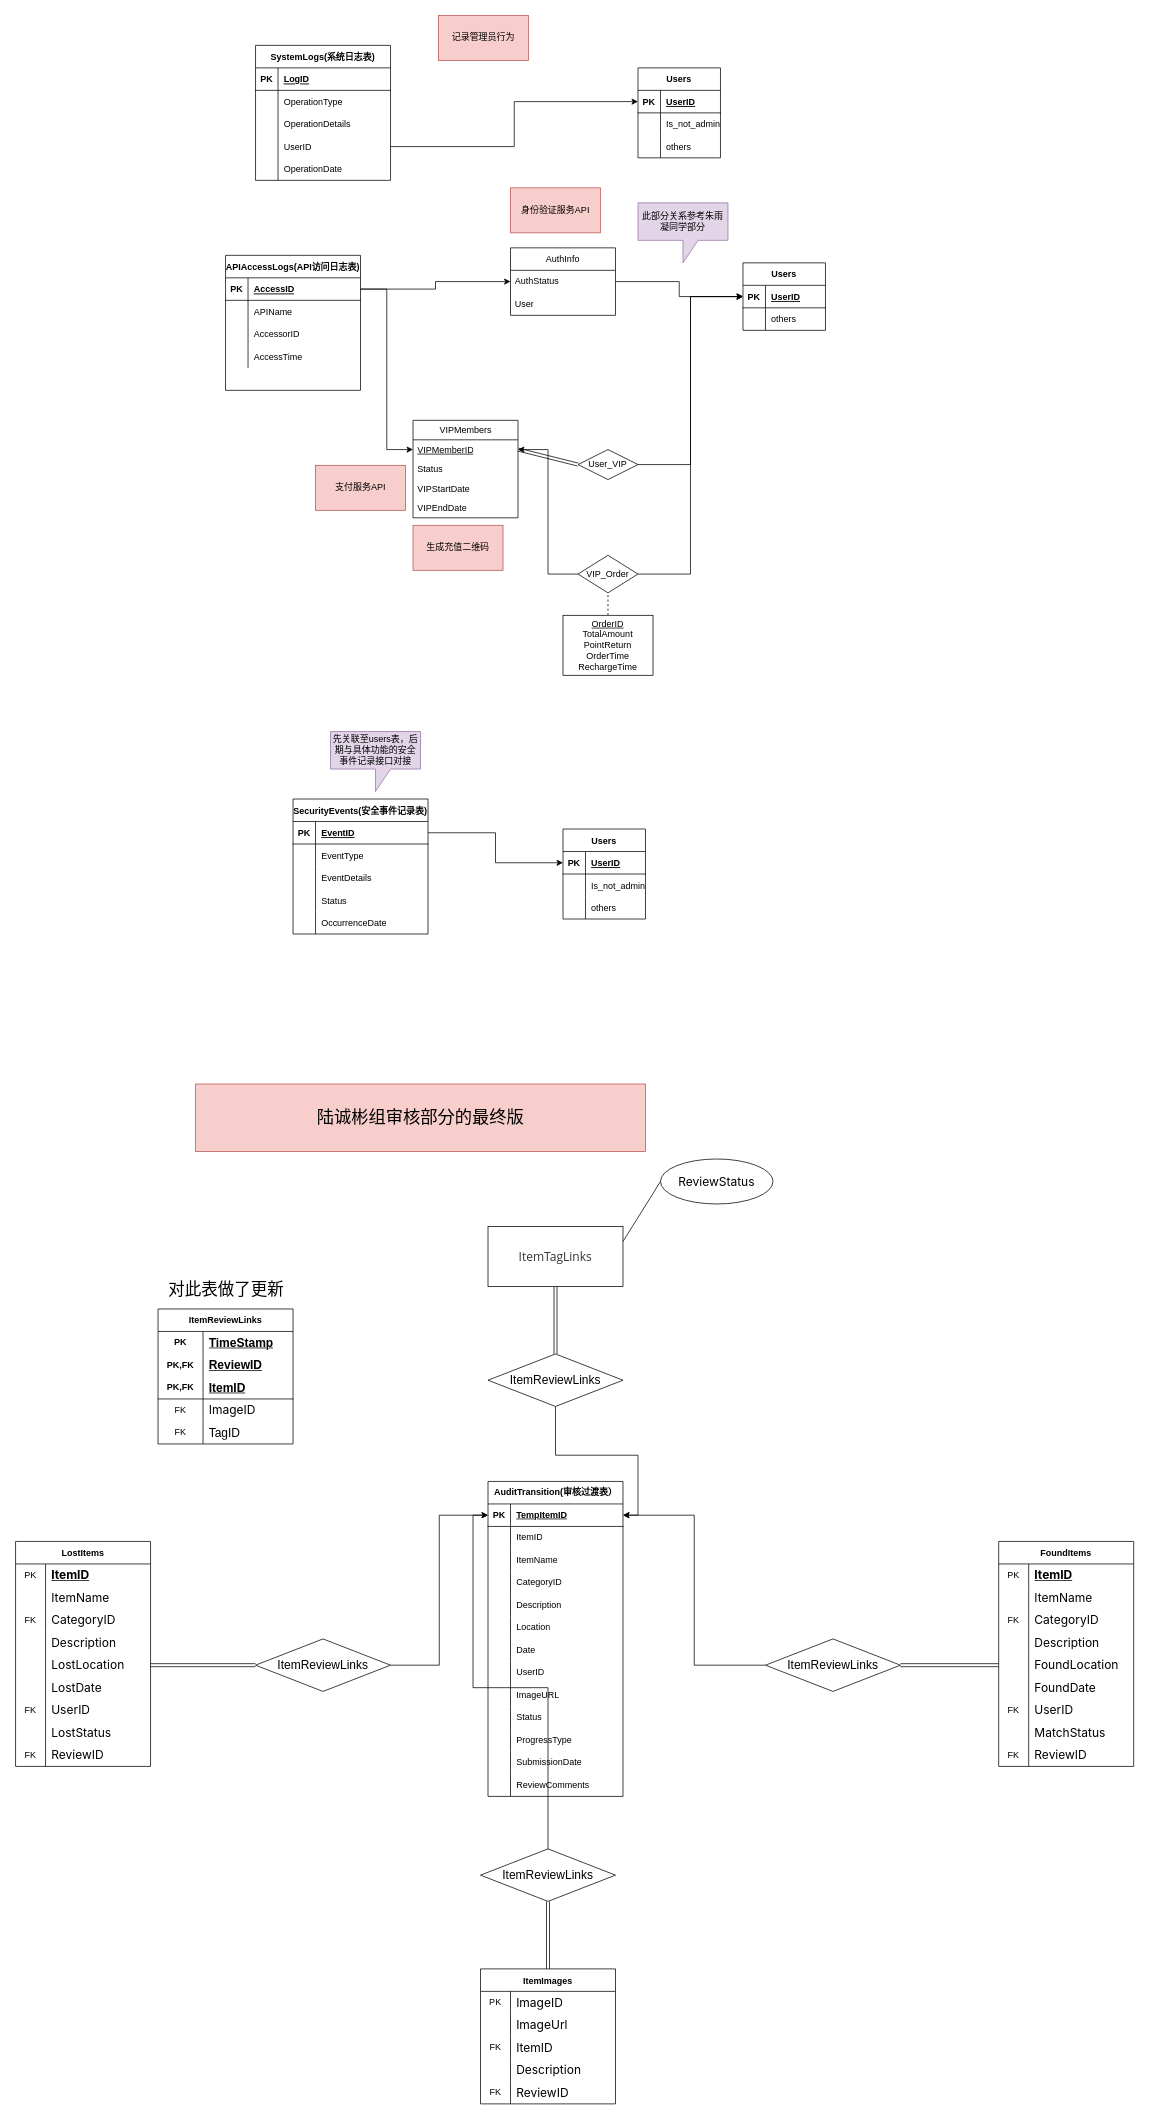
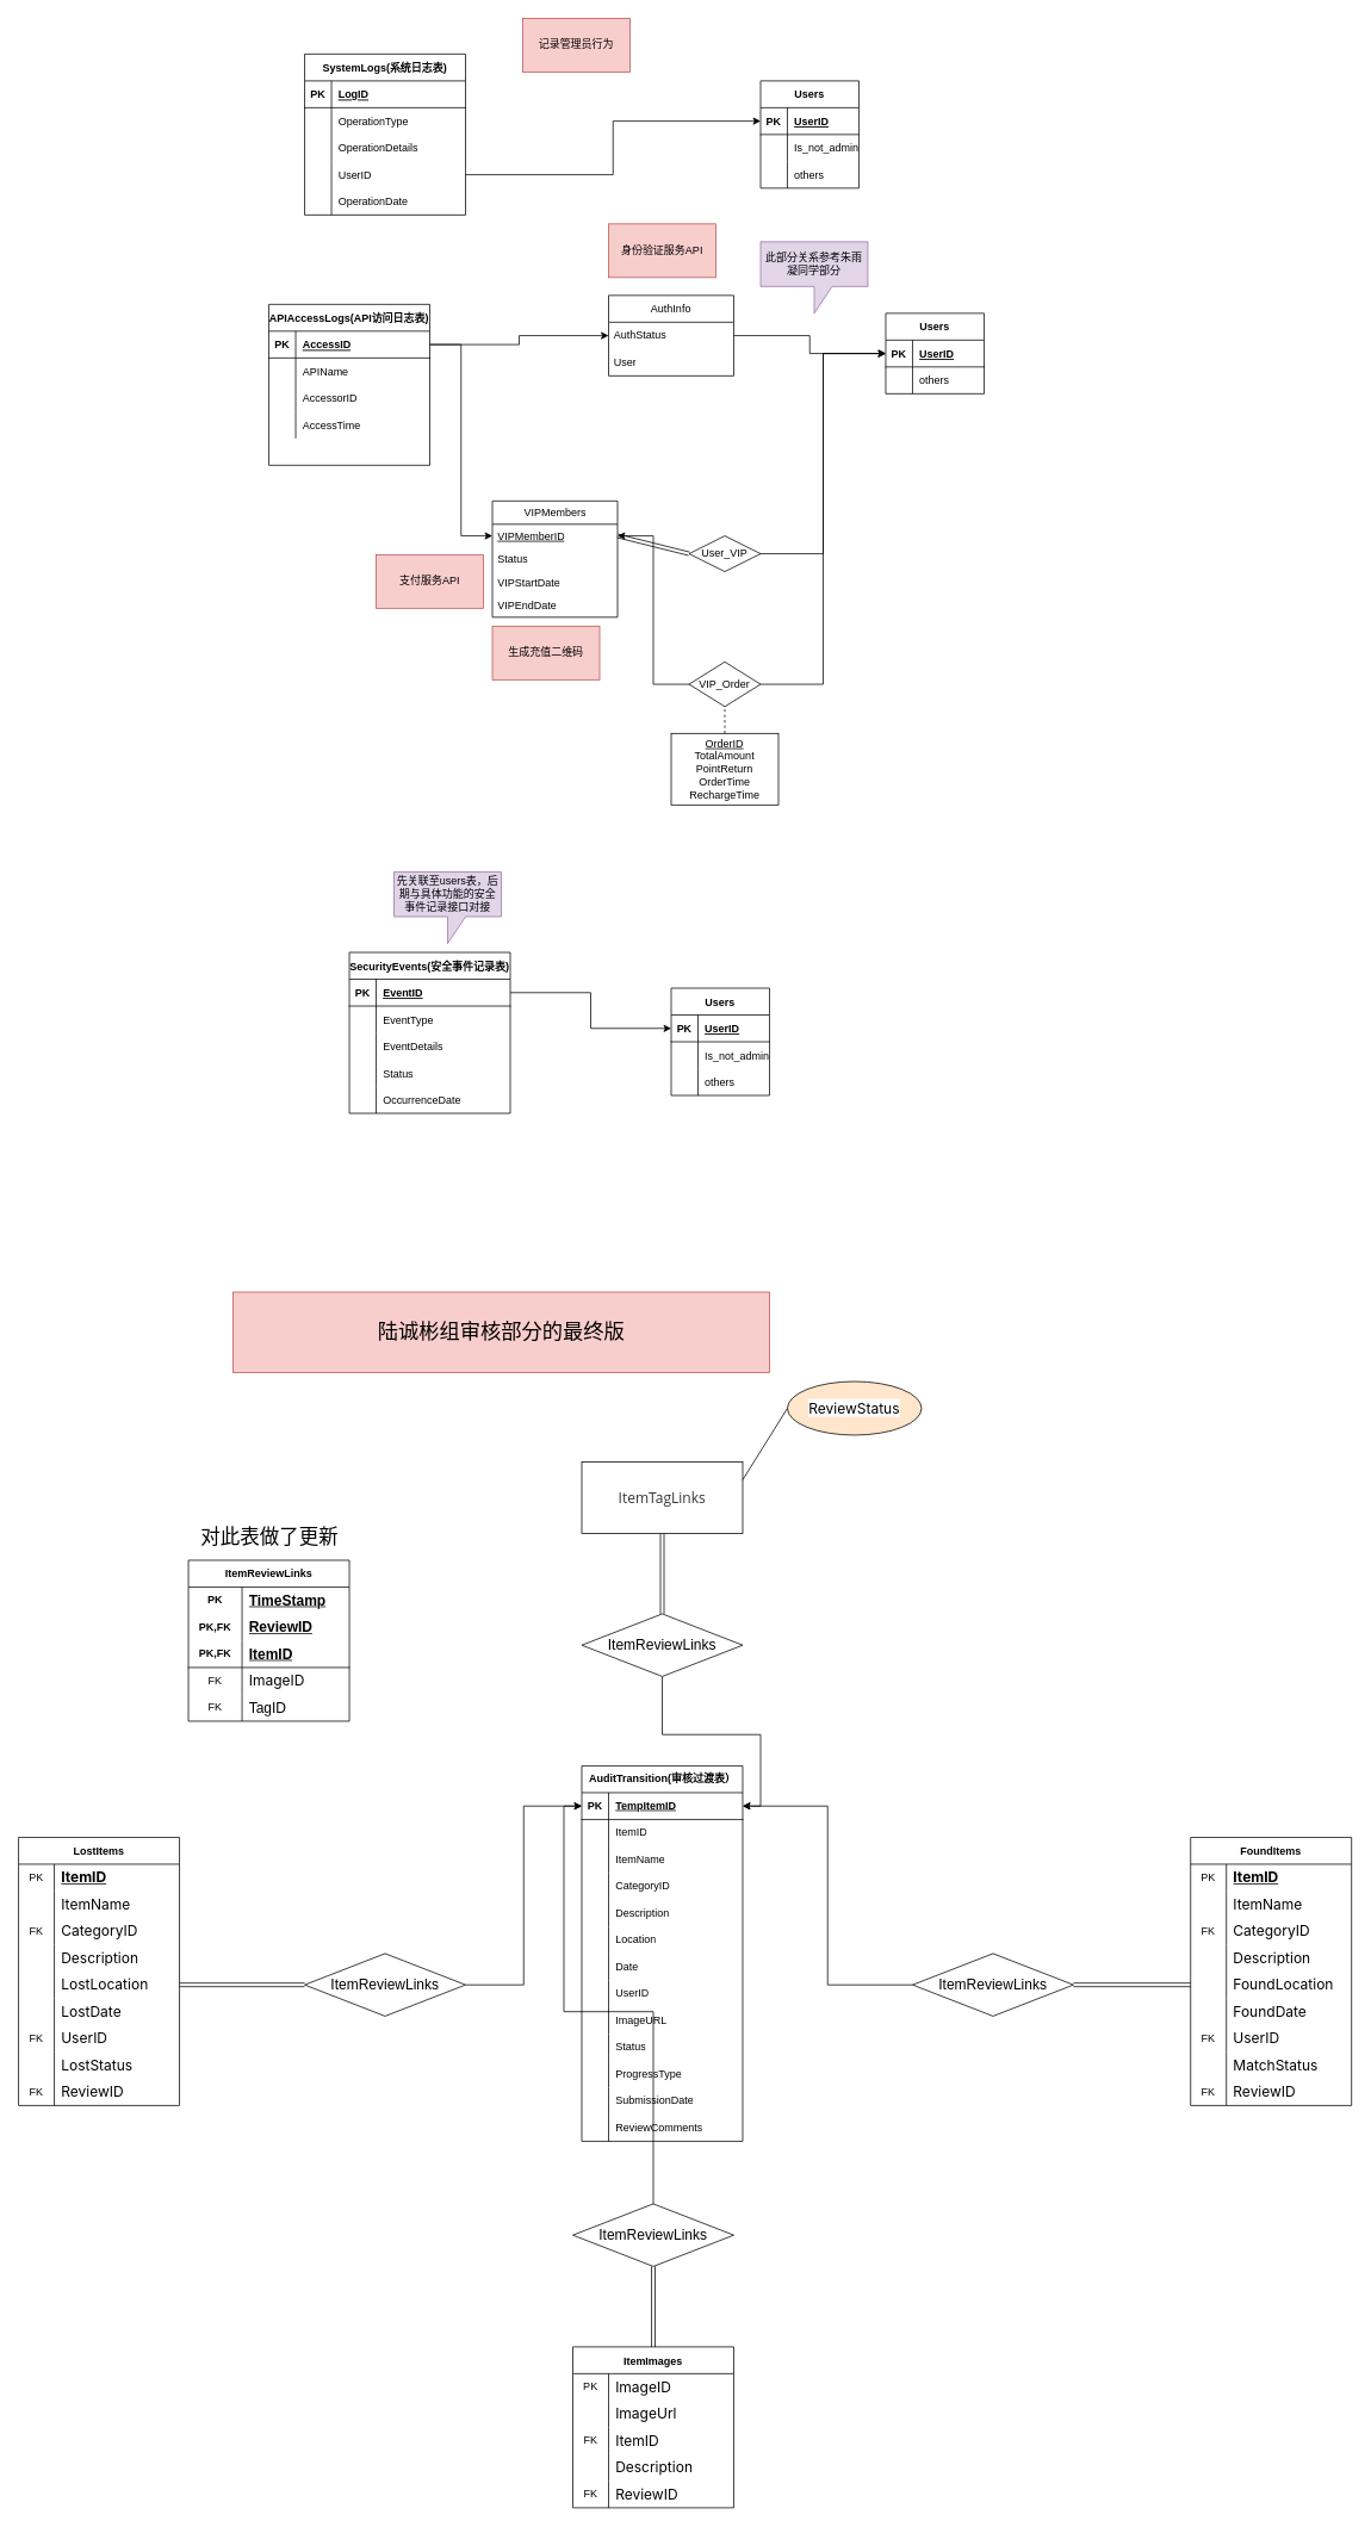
- <mxCell id="230" value="&lt;span style=&quot;font-family: -apple-system, BlinkMacSystemFont, &amp;quot;Segoe UI&amp;quot;, &amp;quot;Noto Sans&amp;quot;, Helvetica, Arial, sans-serif, &amp;quot;Apple Color Emoji&amp;quot;, &amp;quot;Segoe UI Emoji&amp;quot;; font-size: 16px; text-align: left; background-color: rgb(255, 255, 255);&quot;&gt;ReviewStatus&lt;/span&gt;" style="ellipse;whiteSpace=wrap;html=1;align=center;" parent="1" vertex="1"><mxGeometry x="880" y="1545" width="150" height="60" as="geometry" /></mxCell>
+ <mxCell id="230" value="&lt;span style=&quot;font-family: -apple-system, BlinkMacSystemFont, &amp;quot;Segoe UI&amp;quot;, &amp;quot;Noto Sans&amp;quot;, Helvetica, Arial, sans-serif, &amp;quot;Apple Color Emoji&amp;quot;, &amp;quot;Segoe UI Emoji&amp;quot;; font-size: 16px; text-align: left; background-color: rgb(255, 255, 255);&quot;&gt;ReviewStatus&lt;/span&gt;" style="ellipse;whiteSpace=wrap;html=1;align=center;fillColor=#ffe6cc;" parent="1" vertex="1"><mxGeometry x="880" y="1545" width="150" height="60" as="geometry" /></mxCell>
